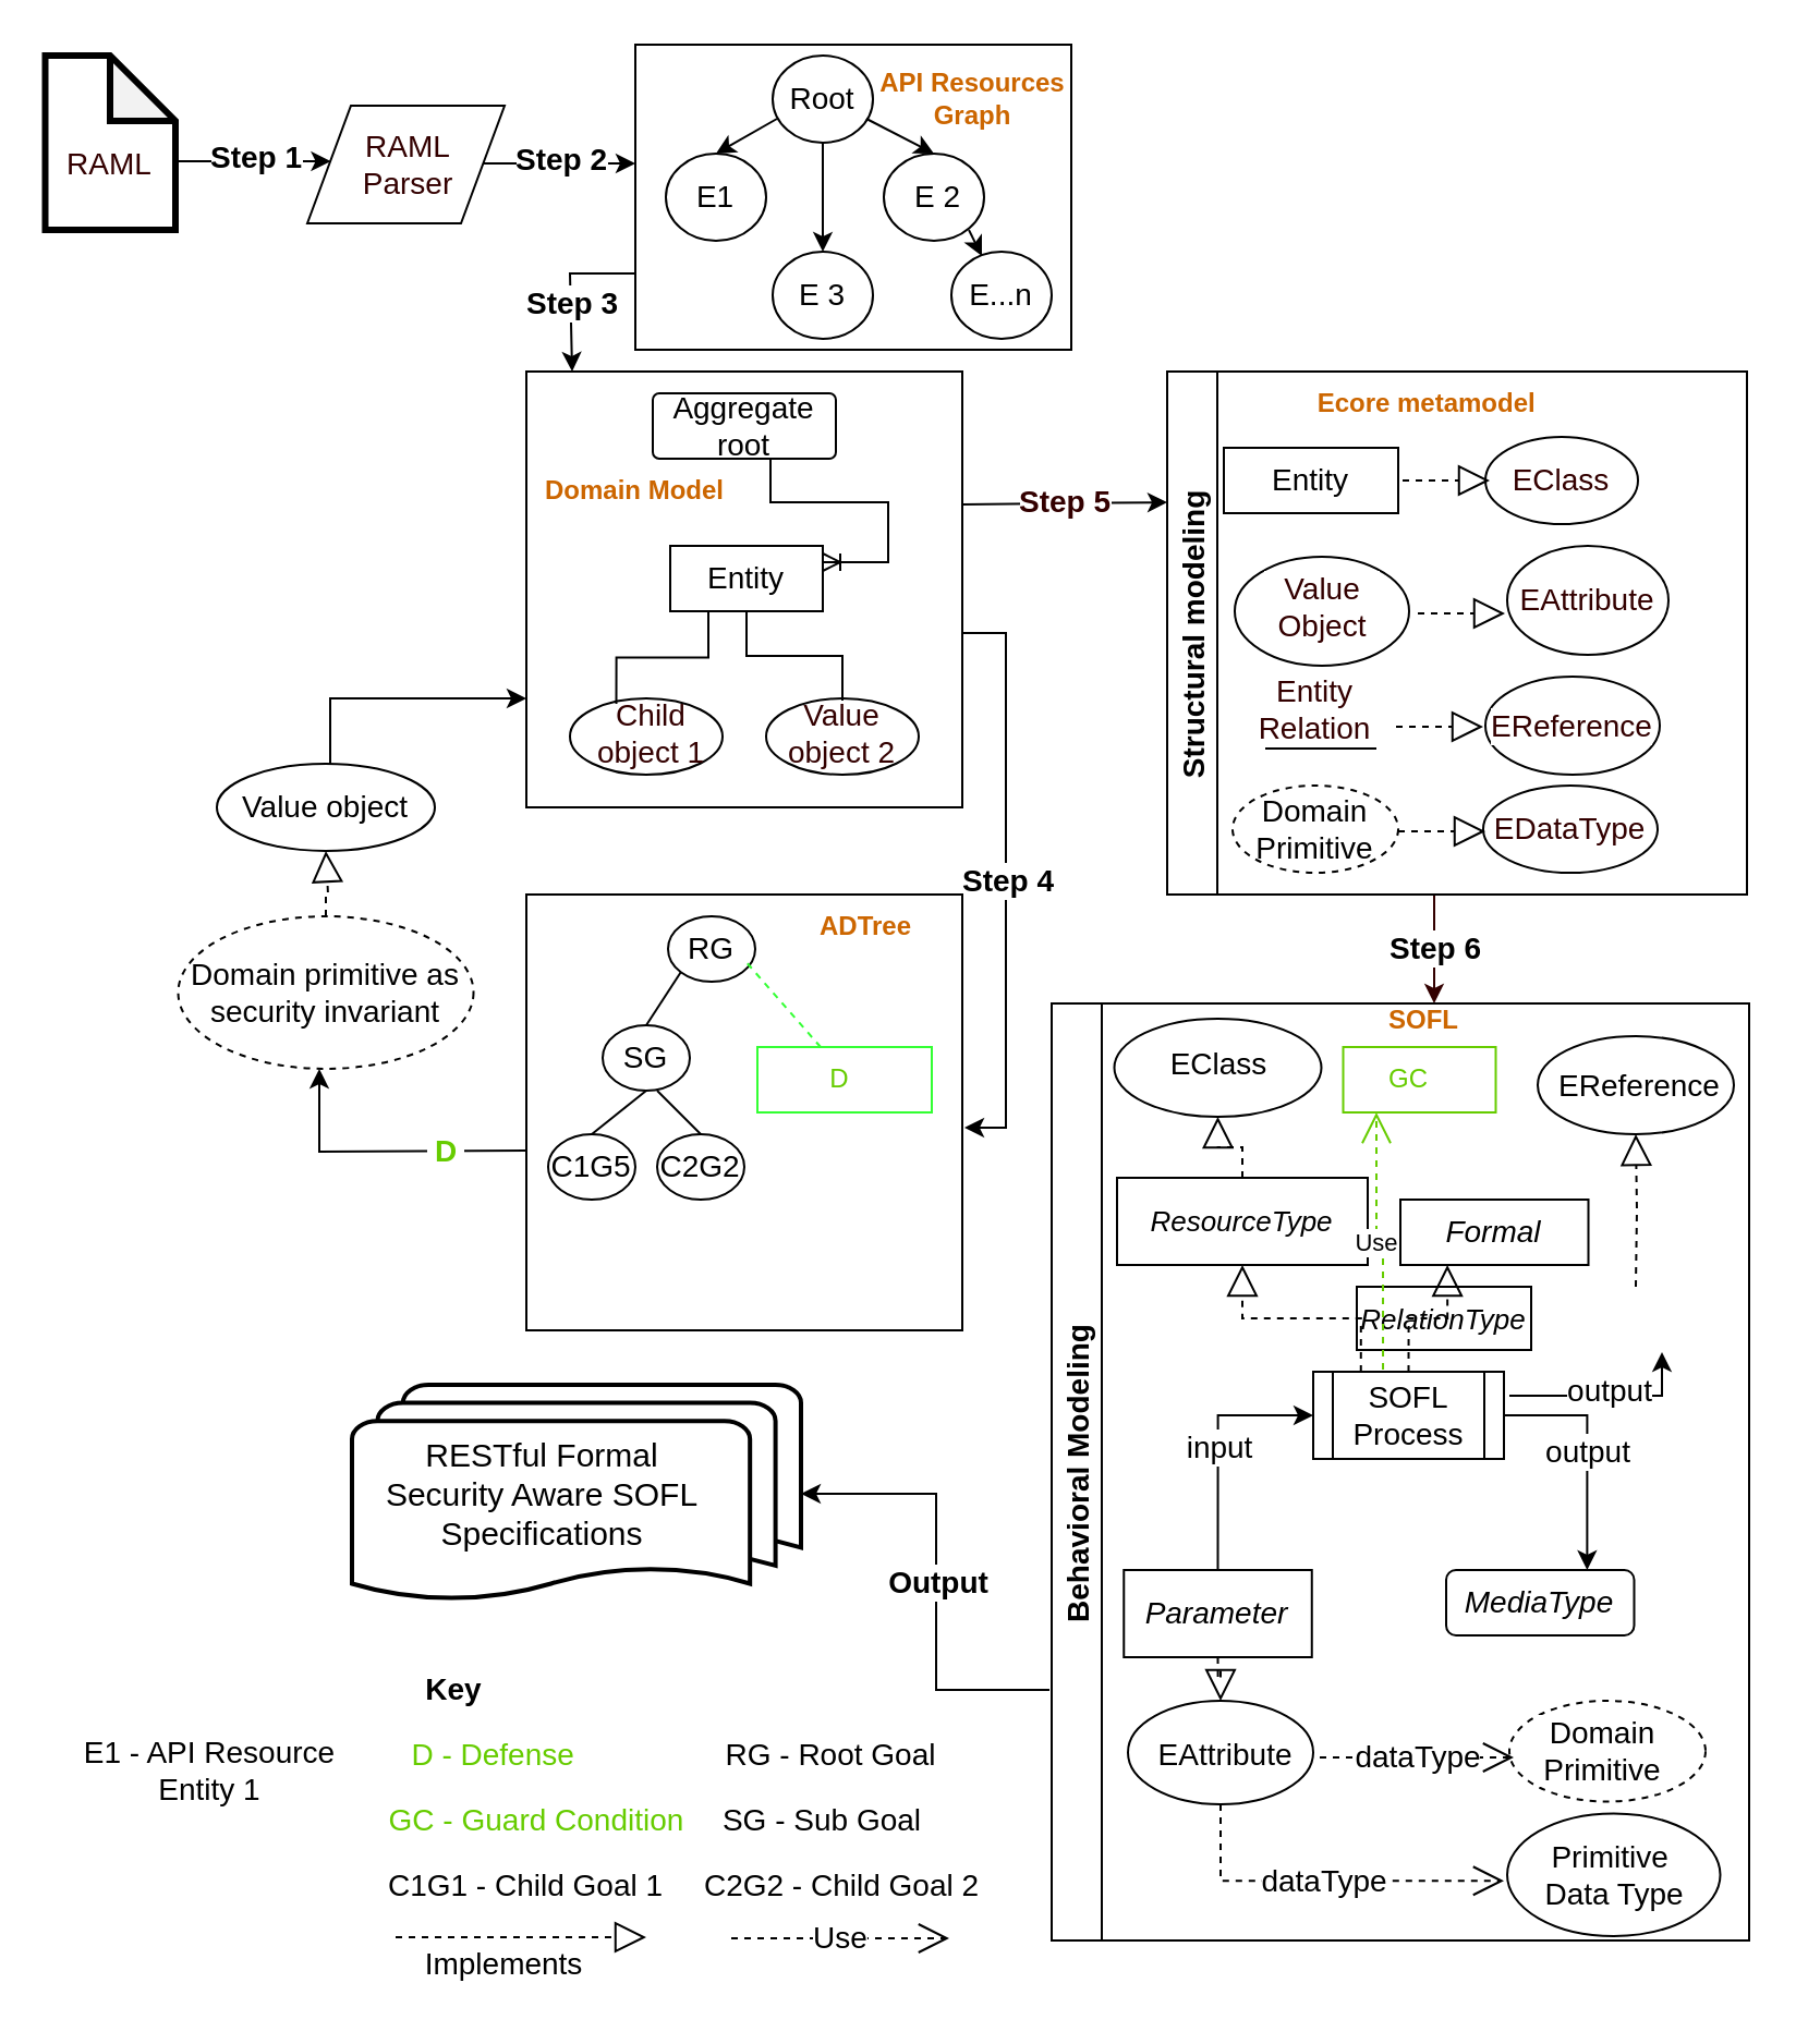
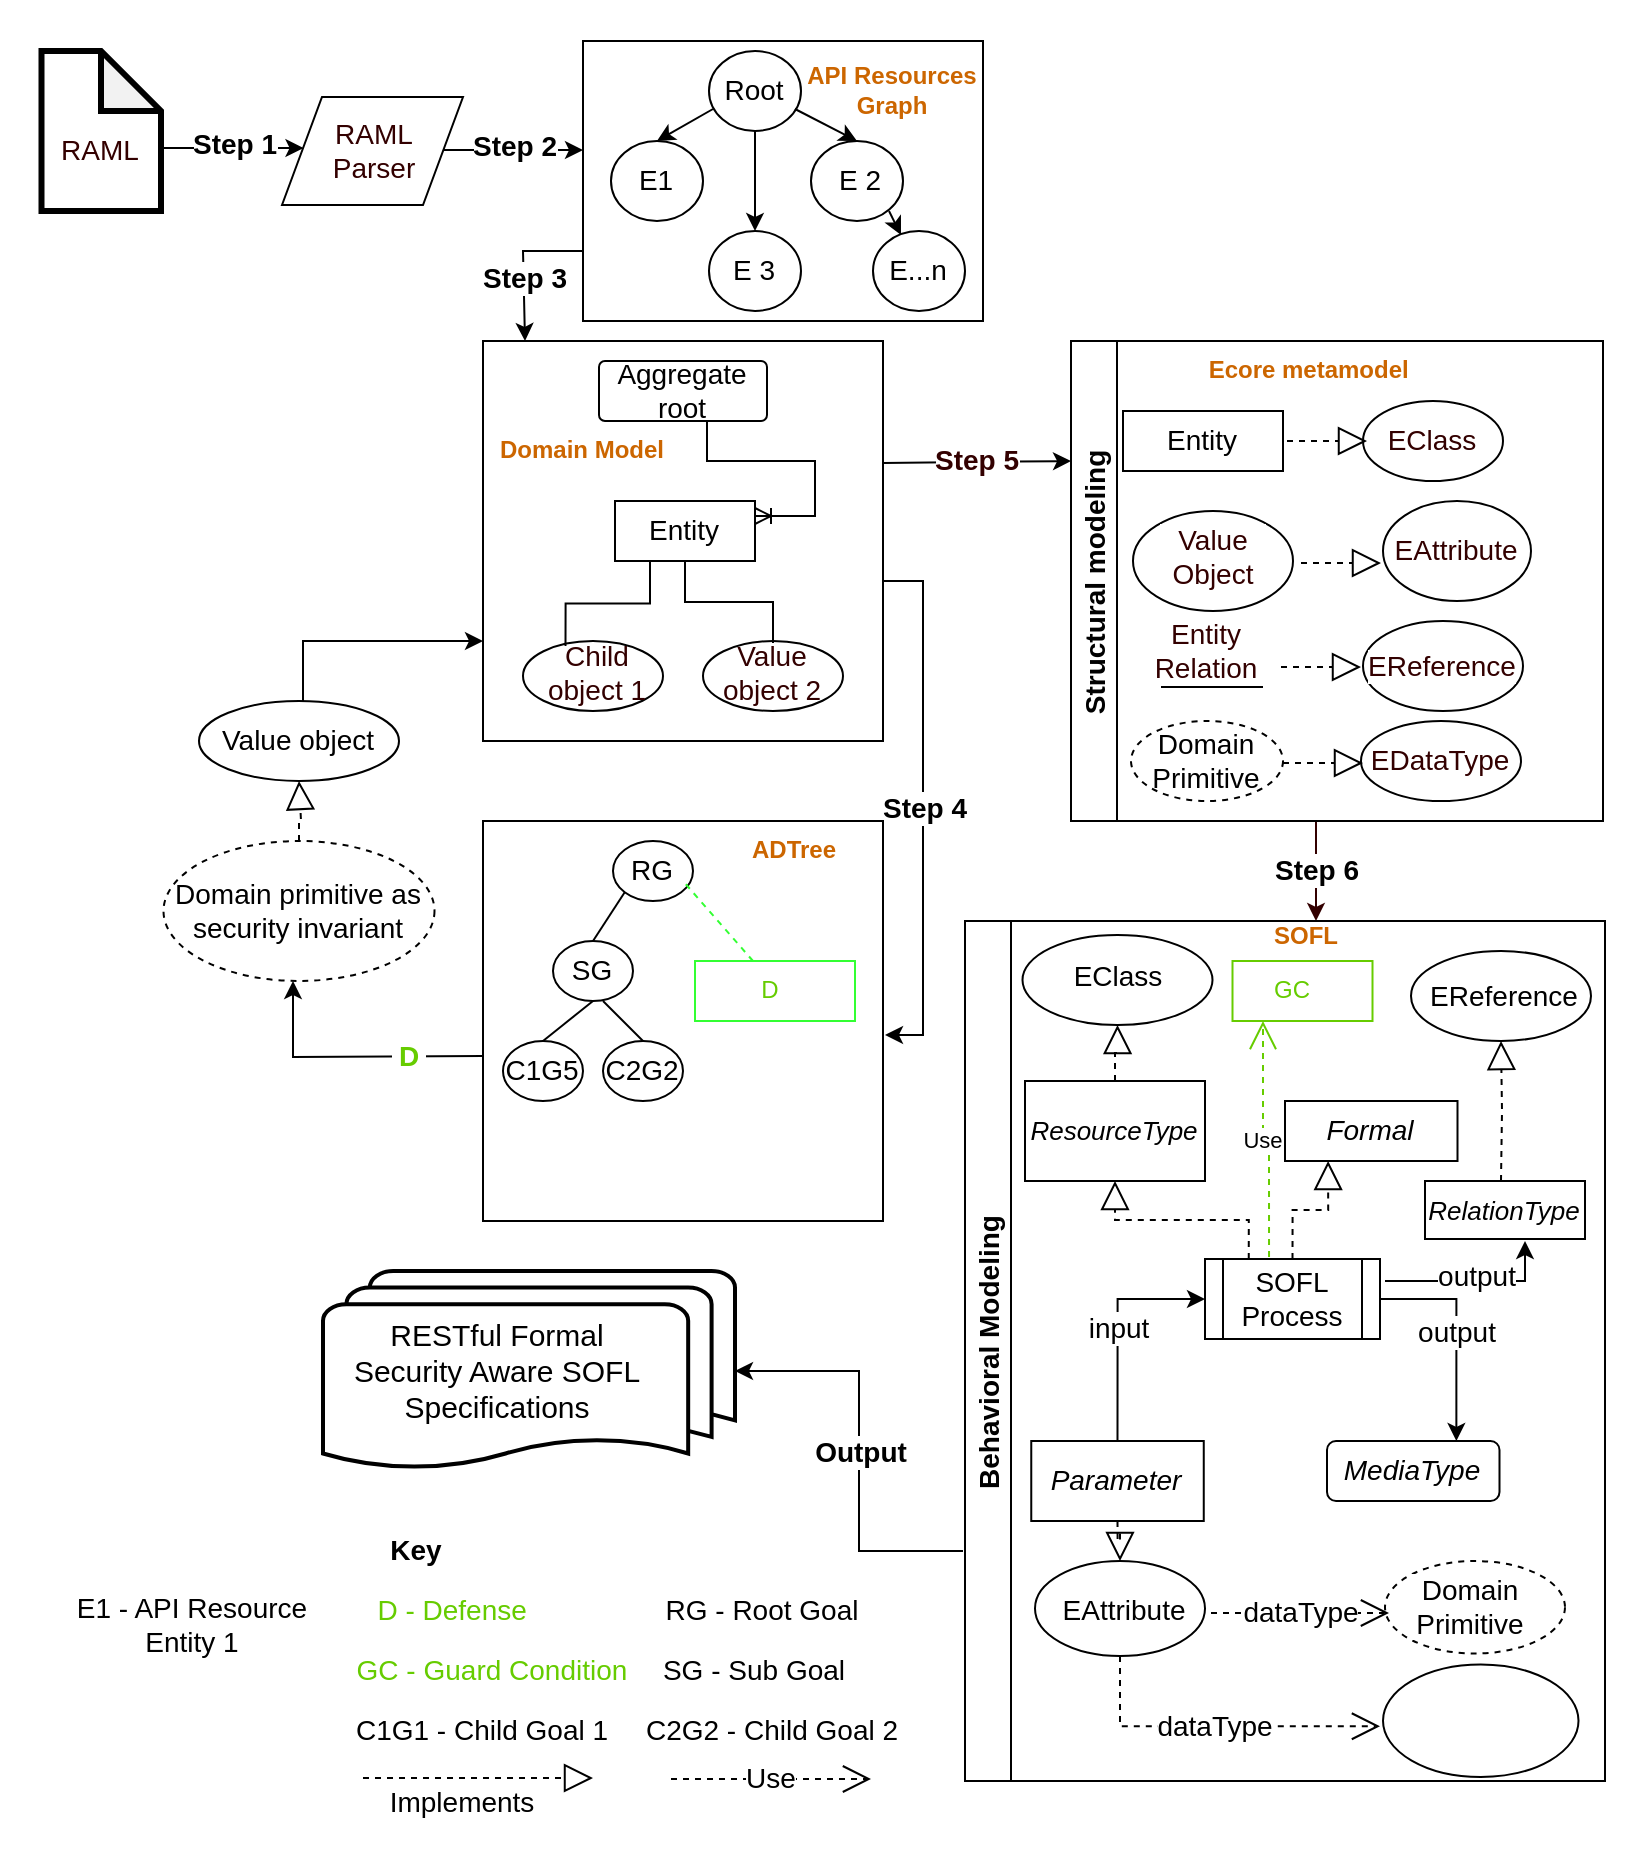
- <mxCell id="45" value="ResourceType" style="whiteSpace=wrap;html=1;align=center;fontStyle=2;fontSize=13;" parent="38" vertex="1"><mxGeometry x="30" y="80" width="115" height="40" as="geometry" /></mxCell>
+ <mxCell id="45" value="ResourceType" style="whiteSpace=wrap;html=1;align=center;fontStyle=2;fontSize=13;" parent="38" vertex="1"><mxGeometry x="30" y="80" width="90" height="50" as="geometry" /></mxCell>
- <mxCell id="57" value="RelationType" style="whiteSpace=wrap;html=1;align=center;fontStyle=2;fontSize=13;" parent="38" vertex="1"><mxGeometry x="140" y="130" width="80" height="29" as="geometry" /></mxCell>
+ <mxCell id="57" value="RelationType" style="whiteSpace=wrap;html=1;align=center;fontStyle=2;fontSize=13;" parent="38" vertex="1"><mxGeometry x="230" y="130" width="80" height="29" as="geometry" /></mxCell>
- <mxCell id="63" value="Primitive&amp;nbsp;&lt;br style=&quot;font-size: 14px;&quot;&gt;Data Type" style="text;html=1;strokeColor=none;fillColor=none;align=center;verticalAlign=middle;whiteSpace=wrap;rounded=0;labelBackgroundColor=default;fontColor=default;fontSize=14;" parent="38" vertex="1"><mxGeometry x="223" y="380.81" width="71.25" height="38.13" as="geometry" /></mxCell>
